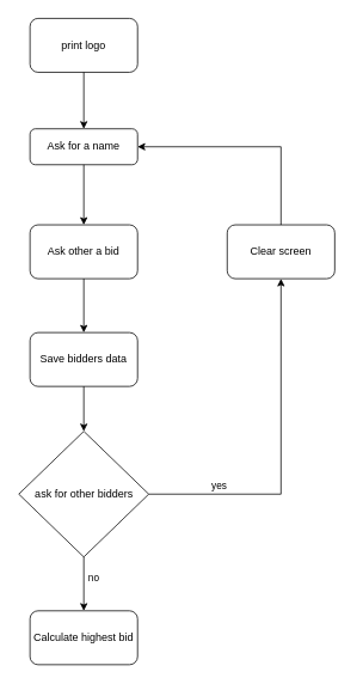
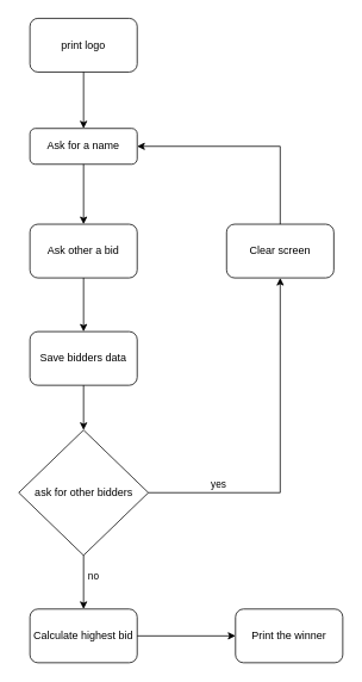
+ <mxCell id="19" value="" style="endArrow=classic;html=1;rounded=0;exitX=1;exitY=0.5;exitDx=0;exitDy=0;entryX=0;entryY=0.5;entryDx=0;entryDy=0;" edge="1" parent="1" source="15" target="18"><mxGeometry width="50" height="50" relative="1" as="geometry"><mxPoint x="363" y="640" as="sourcePoint" /><mxPoint x="523" y="310" as="targetPoint" /></mxGeometry></mxCell>
+ <mxCell id="18" value="Print the winner" style="rounded=1;whiteSpace=wrap;html=1;" vertex="1" parent="1"><mxGeometry x="263" y="680" width="120" height="60" as="geometry" /></mxCell>
